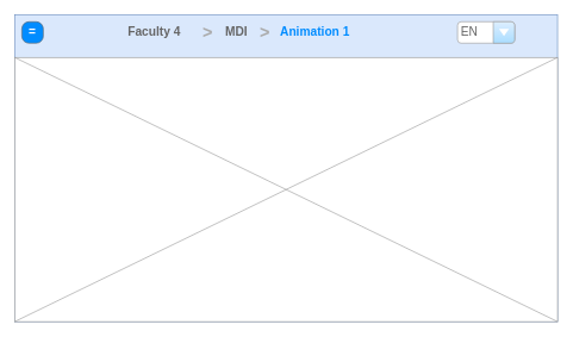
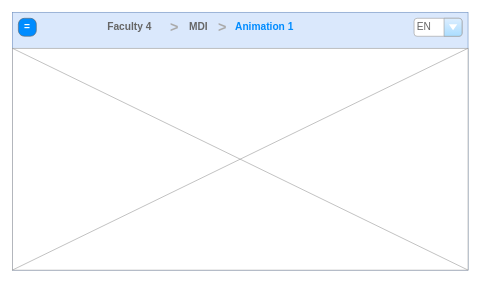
- <mxCell id="11" value="EN" style="strokeWidth=1;shadow=0;dashed=0;align=center;html=1;shape=mxgraph.mockup.forms.comboBox;strokeColor=#999999;fillColor=#ddeeff;align=left;fillColor2=#aaddff;mainText=;fontColor=#666666;fontSize=17;spacingLeft=3;" vertex="1" parent="1"><mxGeometry x="640" y="30" width="80" height="30" as="geometry" /></mxCell>
+ <mxCell id="11" value="EN" style="strokeWidth=1;shadow=0;dashed=0;align=center;html=1;shape=mxgraph.mockup.forms.comboBox;strokeColor=#999999;fillColor=#ddeeff;align=left;fillColor2=#aaddff;mainText=;fontColor=#666666;fontSize=17;spacingLeft=3;" vertex="1" parent="1"><mxGeometry x="690" y="30" width="80" height="30" as="geometry" /></mxCell>
